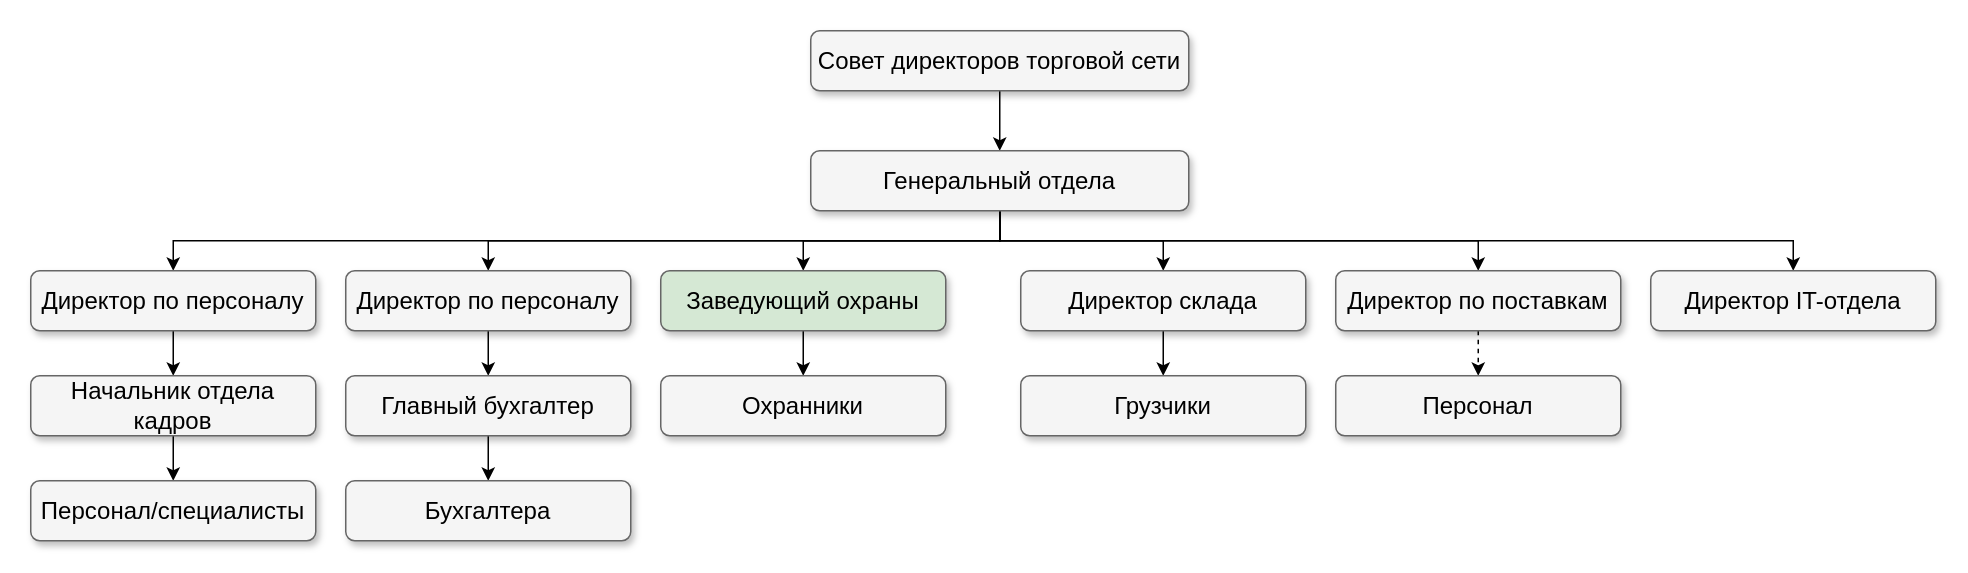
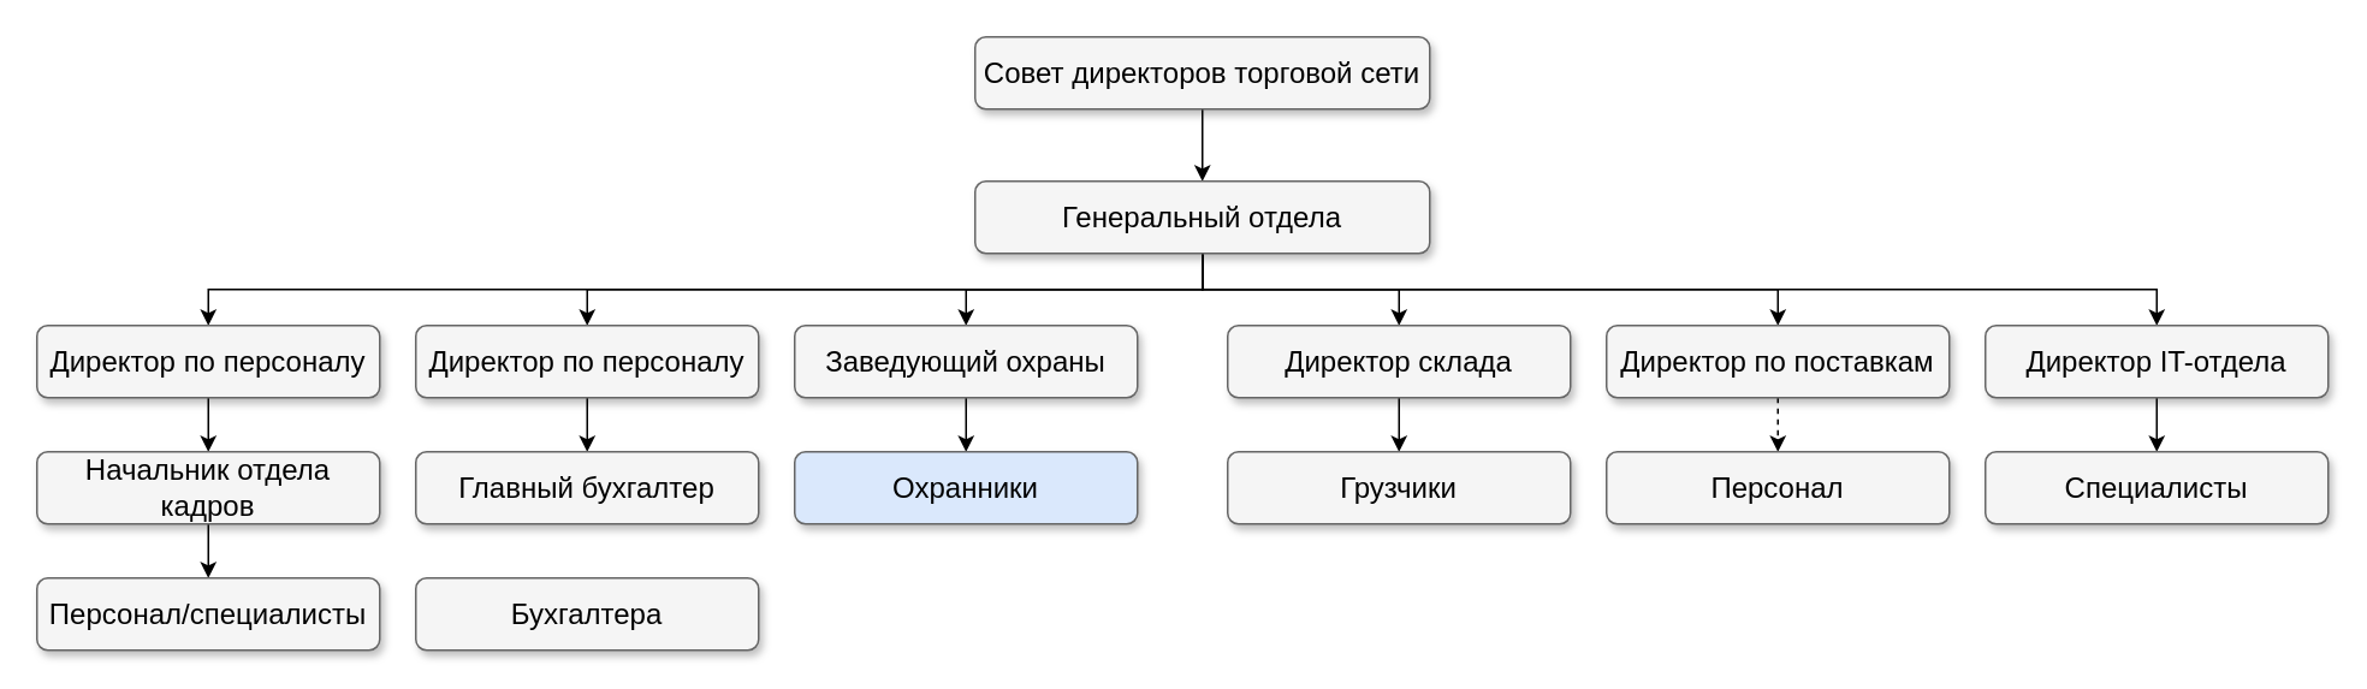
- <mxCell id="31" value="Заведующий охраны" style="whiteSpace=wrap;html=1;rounded=1;shadow=1;strokeWidth=1;fontSize=16;align=center;fillColor=#d5e8d4;strokeColor=#666666;" vertex="1" parent="1"><mxGeometry x="440" y="180" width="190" height="40" as="geometry" /></mxCell>
+ <mxCell id="31" value="Заведующий охраны" style="whiteSpace=wrap;html=1;rounded=1;shadow=1;strokeWidth=1;fontSize=16;align=center;fillColor=#f5f5f5;strokeColor=#666666;" vertex="1" parent="1"><mxGeometry x="440" y="180" width="190" height="40" as="geometry" /></mxCell>
+ <mxCell id="27" style="edgeStyle=orthogonalEdgeStyle;rounded=0;orthogonalLoop=1;jettySize=auto;html=1;exitX=0.5;exitY=1;exitDx=0;exitDy=0;entryX=0.5;entryY=0;entryDx=0;entryDy=0;" edge="1" parent="1" source="28" target="29"><mxGeometry relative="1" as="geometry" /></mxCell>
- <mxCell id="32" value="Охранники" style="whiteSpace=wrap;html=1;rounded=1;shadow=1;strokeWidth=1;fontSize=16;align=center;fillColor=#f5f5f5;strokeColor=#666666;" vertex="1" parent="1"><mxGeometry x="440" y="250" width="190" height="40" as="geometry" /></mxCell>
+ <mxCell id="32" value="Охранники" style="whiteSpace=wrap;html=1;rounded=1;shadow=1;strokeWidth=1;fontSize=16;align=center;fillColor=#dae8fc;strokeColor=#666666;" vertex="1" parent="1"><mxGeometry x="440" y="250" width="190" height="40" as="geometry" /></mxCell>
+ <mxCell id="29" value="Специалисты" style="whiteSpace=wrap;html=1;rounded=1;shadow=1;strokeWidth=1;fontSize=16;align=center;fillColor=#f5f5f5;strokeColor=#666666;" vertex="1" parent="1"><mxGeometry x="1100" y="250" width="190" height="40" as="geometry" /></mxCell>
- <mxCell id="18" value="" style="edgeStyle=orthogonalEdgeStyle;rounded=0;orthogonalLoop=1;jettySize=auto;html=1;" edge="1" parent="1" source="19" target="20"><mxGeometry relative="1" as="geometry" /></mxCell>
